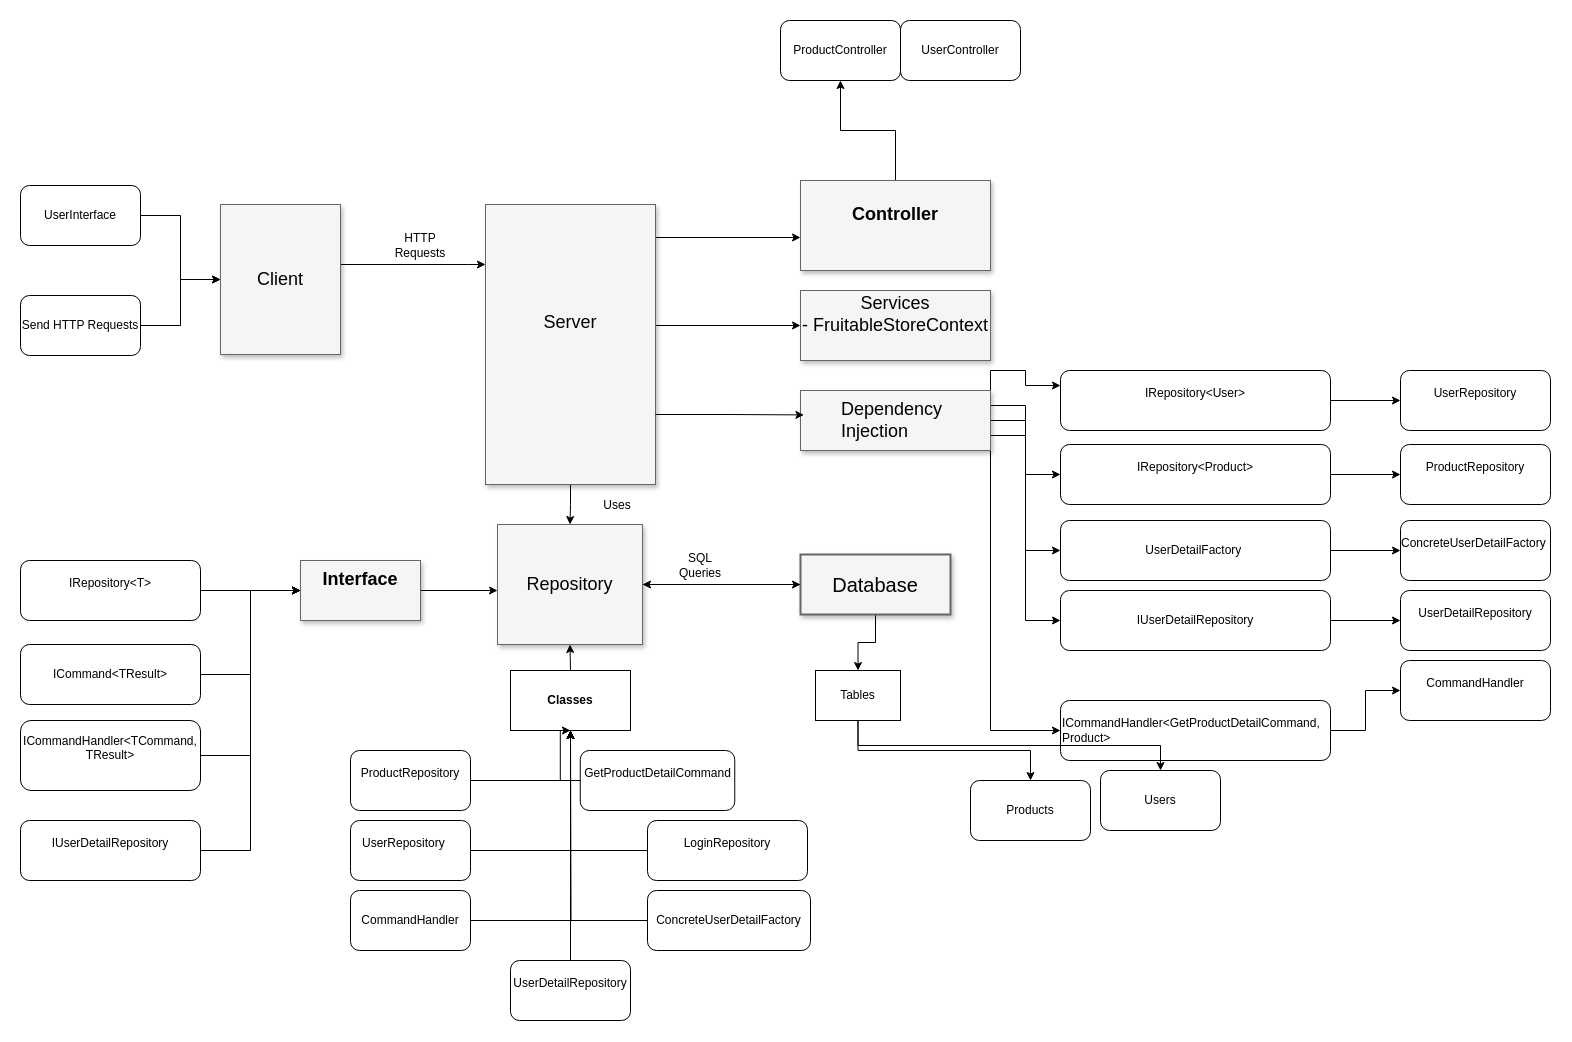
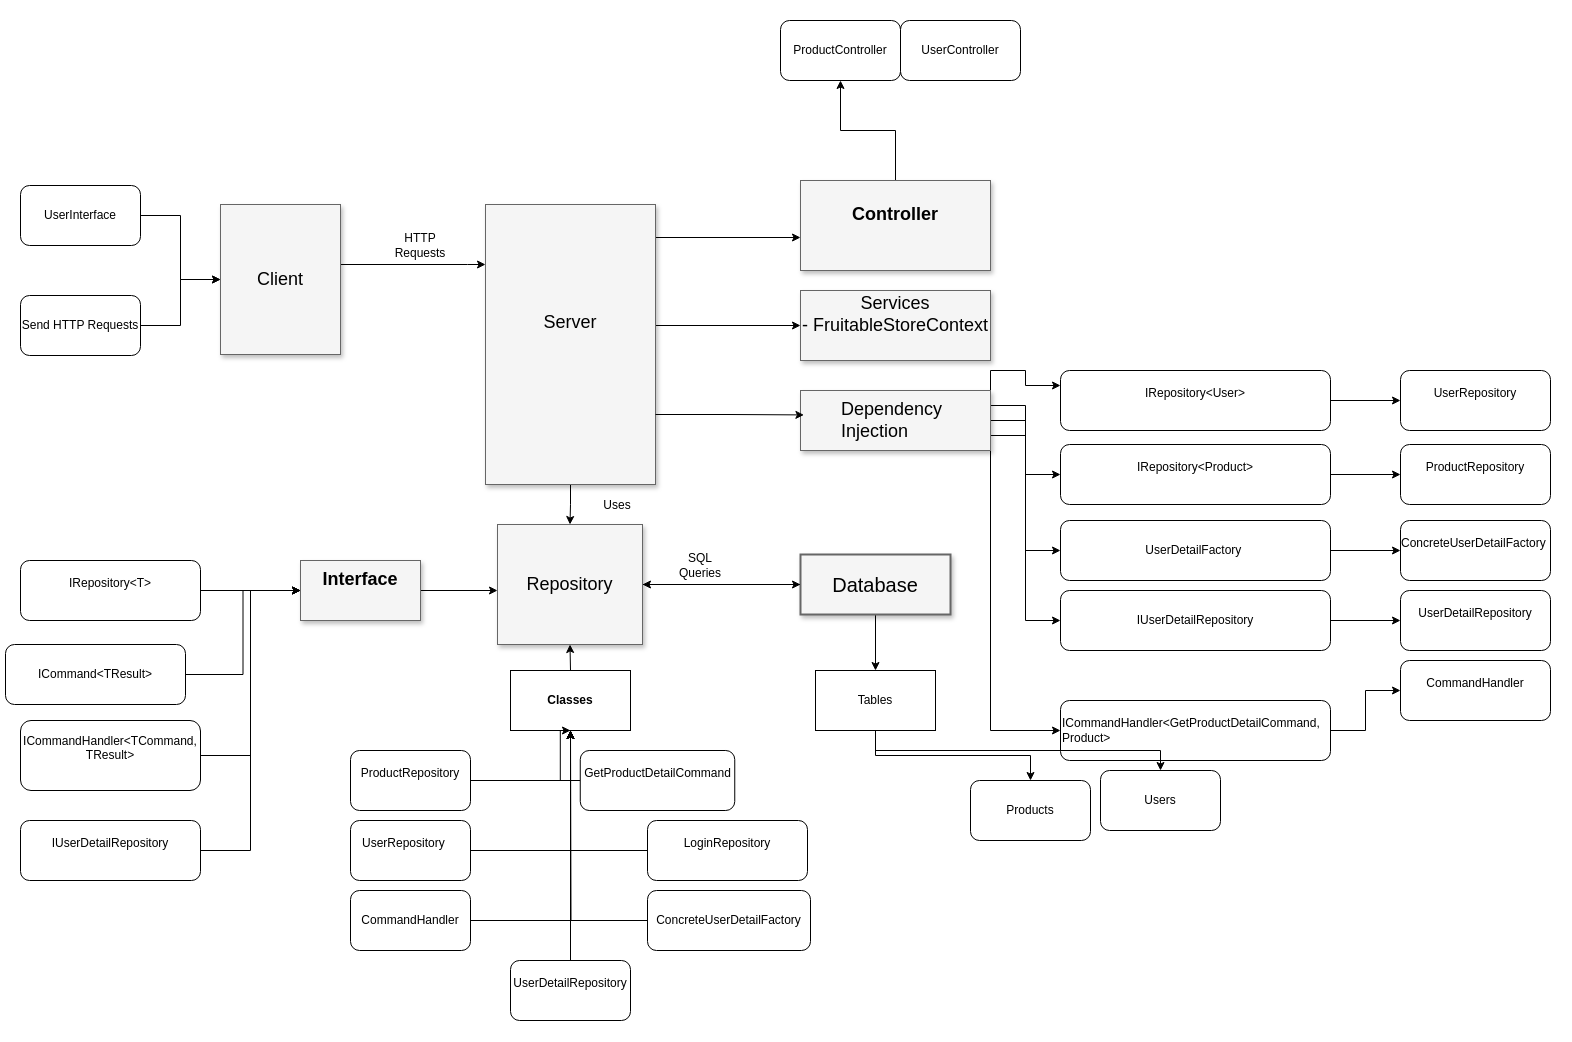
- <mxCell id="48" value="ICommand&lt;span class=&quot;hljs-operator&quot;&gt;&amp;lt;&lt;/span&gt;TResult&lt;span class=&quot;hljs-operator&quot;&gt;&amp;gt;&lt;/span&gt;" style="rounded=1;whiteSpace=wrap;html=1;" vertex="1" parent="1"><mxGeometry x="20" y="644" width="180" height="60" as="geometry" /></mxCell>
+ <mxCell id="48" value="ICommand&lt;span class=&quot;hljs-operator&quot;&gt;&amp;lt;&lt;/span&gt;TResult&lt;span class=&quot;hljs-operator&quot;&gt;&amp;gt;&lt;/span&gt;" style="rounded=1;whiteSpace=wrap;html=1;" vertex="1" parent="1"><mxGeometry x="5" y="644" width="180" height="60" as="geometry" /></mxCell>
- <mxCell id="45" value="Tables" style="rounded=0;whiteSpace=wrap;html=1;" vertex="1" parent="1"><mxGeometry x="815" y="670" width="85" height="50" as="geometry" /></mxCell>
+ <mxCell id="45" value="Tables" style="rounded=0;whiteSpace=wrap;html=1;" vertex="1" parent="1"><mxGeometry x="815" y="670" width="120" height="60" as="geometry" /></mxCell>
